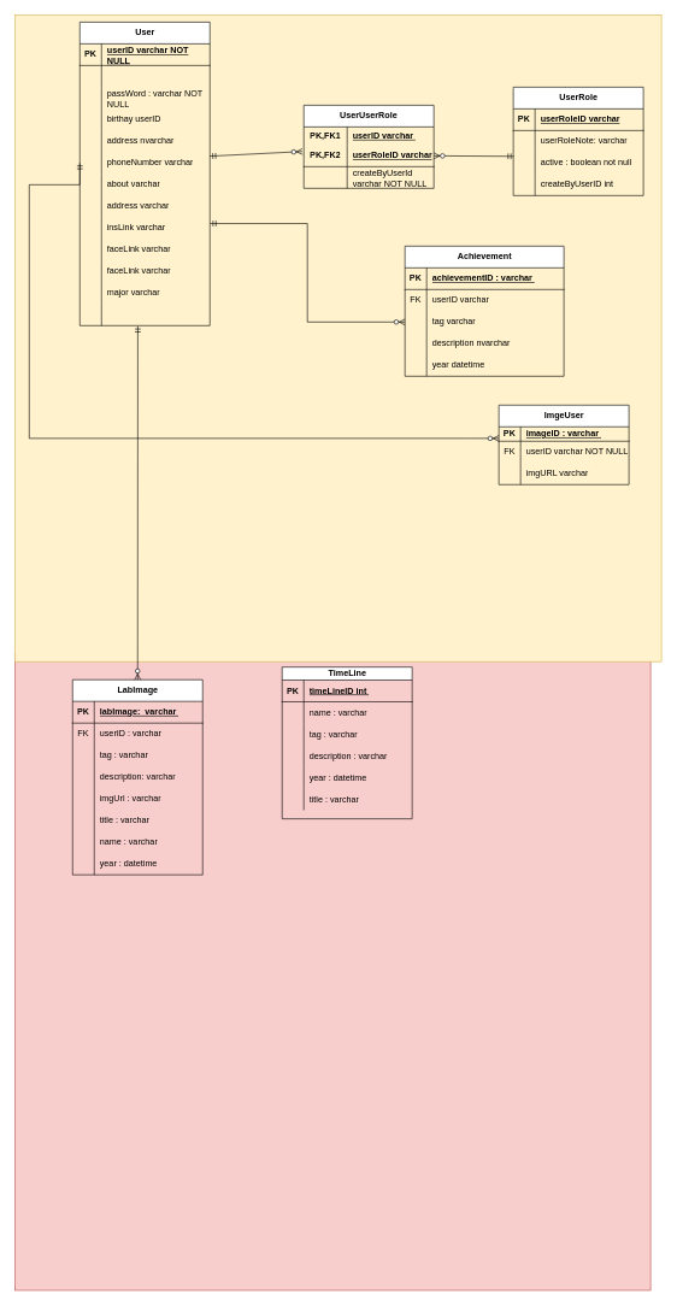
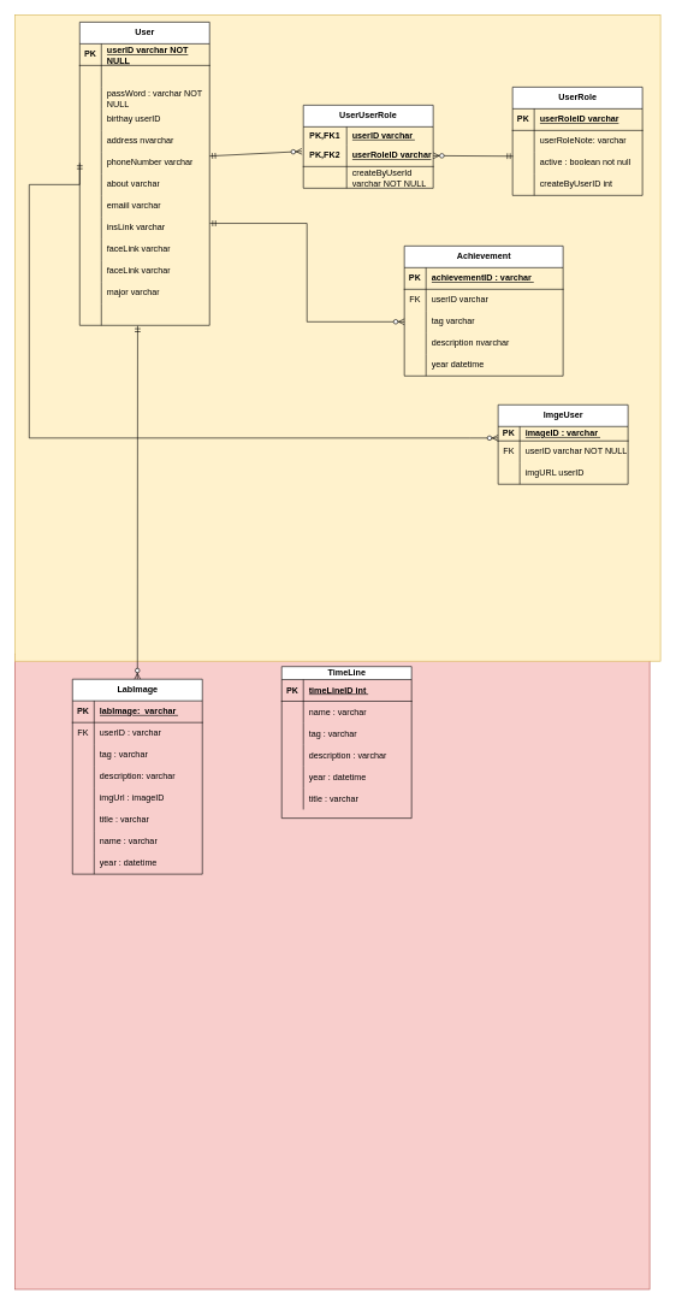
- <mxCell id="28" value="address&amp;nbsp;varchar" style="shape=partialRectangle;connectable=0;fillColor=none;top=0;left=0;bottom=0;right=0;align=left;spacingLeft=6;overflow=hidden;whiteSpace=wrap;html=1;" parent="26" vertex="1"><mxGeometry x="30" width="150" height="30" as="geometry"><mxRectangle width="150" height="30" as="alternateBounds" /></mxGeometry></mxCell>
+ <mxCell id="28" value="emaiil&amp;nbsp;varchar" style="shape=partialRectangle;connectable=0;fillColor=none;top=0;left=0;bottom=0;right=0;align=left;spacingLeft=6;overflow=hidden;whiteSpace=wrap;html=1;" parent="26" vertex="1"><mxGeometry x="30" width="150" height="30" as="geometry"><mxRectangle width="150" height="30" as="alternateBounds" /></mxGeometry></mxCell>
- <mxCell id="76" value="imgURL varchar" style="shape=partialRectangle;connectable=0;fillColor=none;top=0;left=0;bottom=0;right=0;align=left;spacingLeft=6;overflow=hidden;whiteSpace=wrap;html=1;" parent="74" vertex="1"><mxGeometry x="30" width="150" height="30" as="geometry"><mxRectangle width="150" height="30" as="alternateBounds" /></mxGeometry></mxCell>
+ <mxCell id="76" value="imgURL userID" style="shape=partialRectangle;connectable=0;fillColor=none;top=0;left=0;bottom=0;right=0;align=left;spacingLeft=6;overflow=hidden;whiteSpace=wrap;html=1;" parent="74" vertex="1"><mxGeometry x="30" width="150" height="30" as="geometry"><mxRectangle width="150" height="30" as="alternateBounds" /></mxGeometry></mxCell>
- <mxCell id="112" value="imgUrl : varchar" style="shape=partialRectangle;connectable=0;fillColor=none;top=0;left=0;bottom=0;right=0;align=left;spacingLeft=6;overflow=hidden;whiteSpace=wrap;html=1;" parent="110" vertex="1"><mxGeometry x="30" width="150" height="30" as="geometry"><mxRectangle width="150" height="30" as="alternateBounds" /></mxGeometry></mxCell>
+ <mxCell id="112" value="imgUrl : imageID" style="shape=partialRectangle;connectable=0;fillColor=none;top=0;left=0;bottom=0;right=0;align=left;spacingLeft=6;overflow=hidden;whiteSpace=wrap;html=1;" parent="110" vertex="1"><mxGeometry x="30" width="150" height="30" as="geometry"><mxRectangle width="150" height="30" as="alternateBounds" /></mxGeometry></mxCell>
